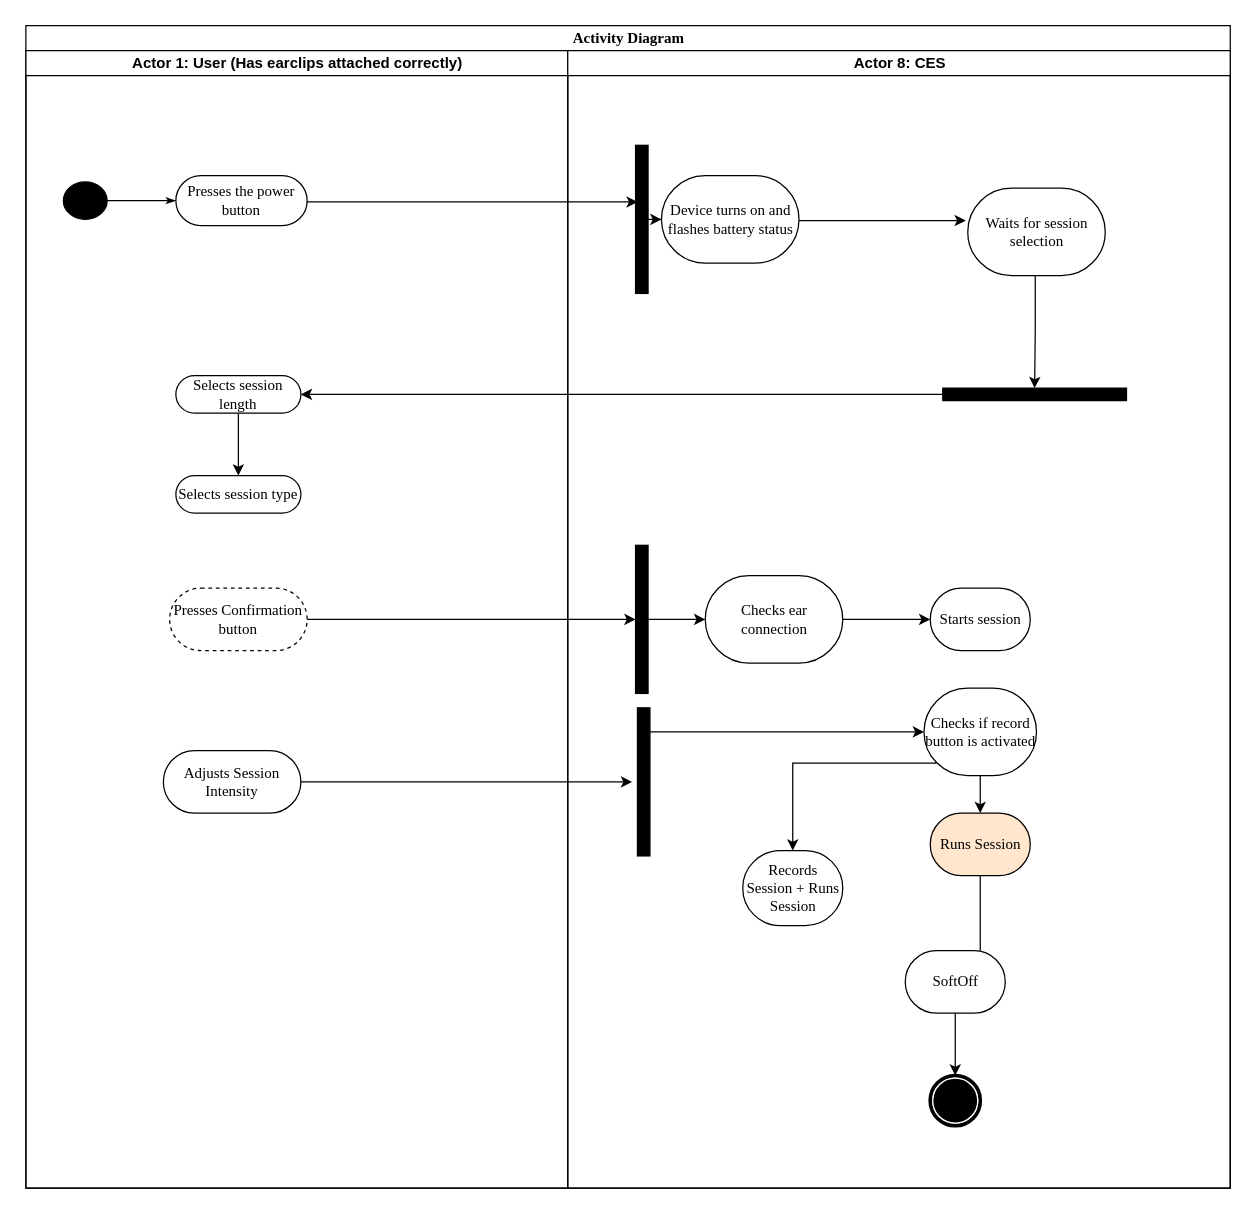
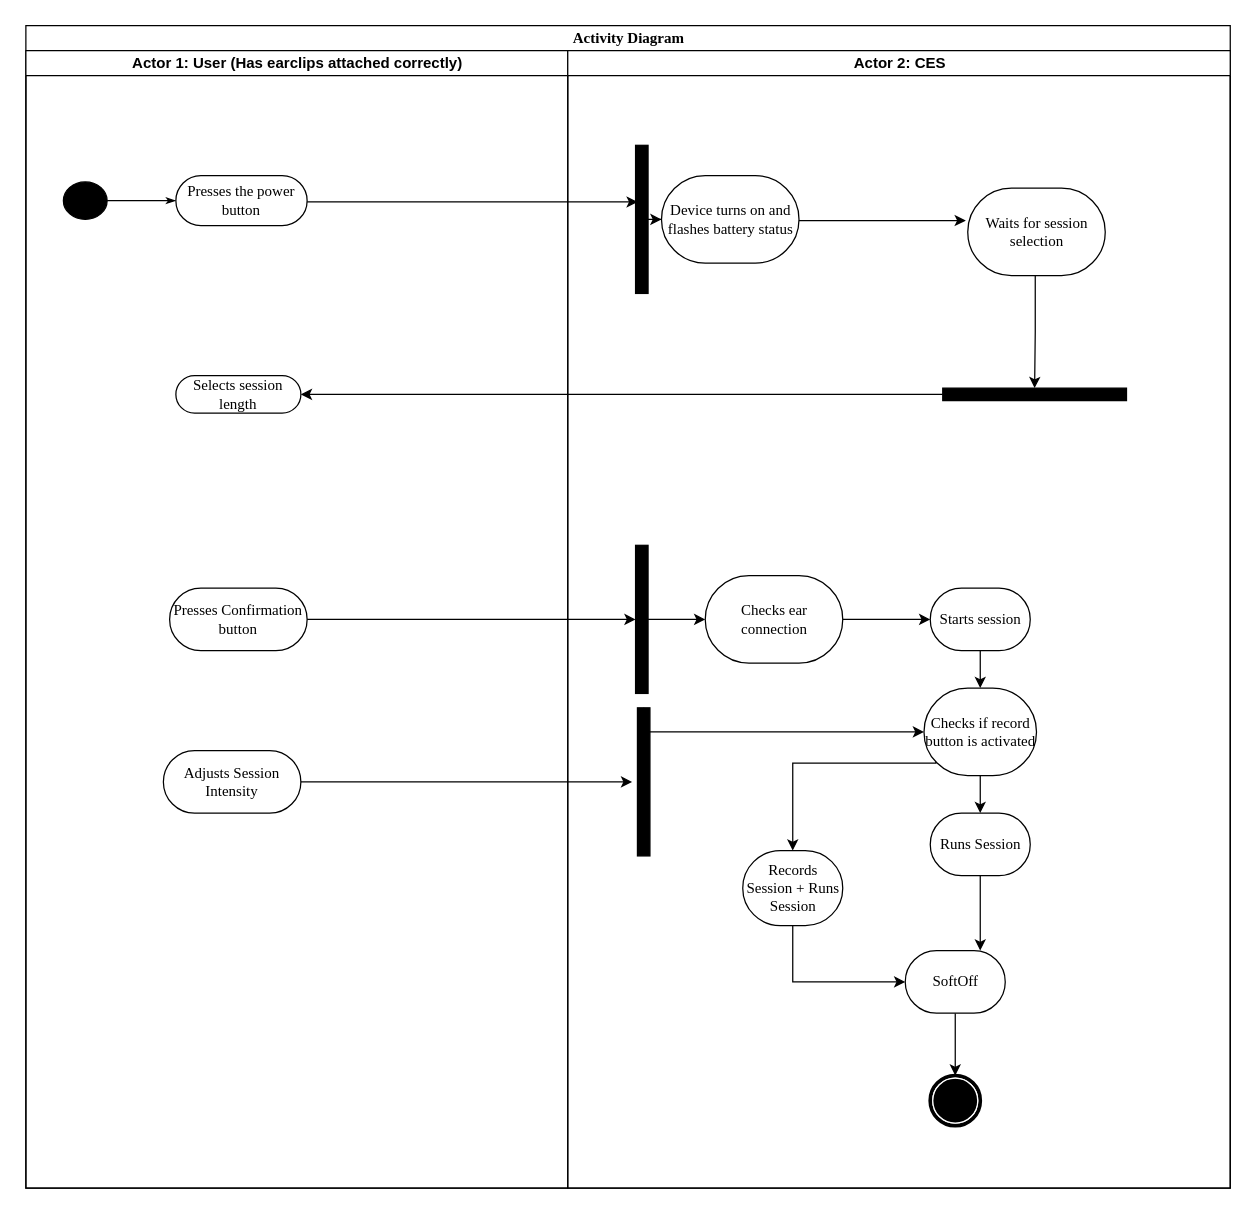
- <mxCell id="16" value="Actor 8: CES" style="swimlane;html=1;startSize=20;" parent="2" vertex="1"><mxGeometry x="433.5" y="20" width="530" height="910" as="geometry" /></mxCell>
+ <mxCell id="16" value="Actor 2: CES" style="swimlane;html=1;startSize=20;" parent="2" vertex="1"><mxGeometry x="433.5" y="20" width="530" height="910" as="geometry" /></mxCell>
- <mxCell id="7" style="edgeStyle=orthogonalEdgeStyle;rounded=0;orthogonalLoop=1;jettySize=auto;html=1;" parent="3" source="8" target="10" edge="1"><mxGeometry relative="1" as="geometry" /></mxCell>
- <mxCell id="10" value="Selects session type" style="rounded=1;whiteSpace=wrap;html=1;shadow=0;comic=0;labelBackgroundColor=none;strokeWidth=1;fontFamily=Verdana;fontSize=12;align=center;arcSize=50;" parent="3" vertex="1"><mxGeometry x="120" y="340" width="100" height="30" as="geometry" /></mxCell>
- <mxCell id="9" value="Presses Confirmation button" style="rounded=1;whiteSpace=wrap;html=1;shadow=0;comic=0;labelBackgroundColor=none;strokeWidth=1;fontFamily=Verdana;fontSize=12;align=center;arcSize=50;dashed=1;" parent="3" vertex="1"><mxGeometry x="115" y="430" width="110" height="50" as="geometry" /></mxCell>
+ <mxCell id="9" value="Presses Confirmation button" style="rounded=1;whiteSpace=wrap;html=1;shadow=0;comic=0;labelBackgroundColor=none;strokeWidth=1;fontFamily=Verdana;fontSize=12;align=center;arcSize=50;" parent="3" vertex="1"><mxGeometry x="115" y="430" width="110" height="50" as="geometry" /></mxCell>
+ <mxCell id="22" style="edgeStyle=orthogonalEdgeStyle;rounded=0;orthogonalLoop=1;jettySize=auto;html=1;" parent="16" source="23" target="26" edge="1"><mxGeometry relative="1" as="geometry" /></mxCell>
- <mxCell id="28" value="Runs Session" style="rounded=1;whiteSpace=wrap;html=1;shadow=0;comic=0;labelBackgroundColor=none;strokeWidth=1;fontFamily=Verdana;fontSize=12;align=center;arcSize=50;fillColor=#ffe6cc;" parent="16" vertex="1"><mxGeometry x="290" y="610" width="80" height="50" as="geometry" /></mxCell>
+ <mxCell id="28" value="Runs Session" style="rounded=1;whiteSpace=wrap;html=1;shadow=0;comic=0;labelBackgroundColor=none;strokeWidth=1;fontFamily=Verdana;fontSize=12;align=center;arcSize=50;" parent="16" vertex="1"><mxGeometry x="290" y="610" width="80" height="50" as="geometry" /></mxCell>
- <mxCell id="27" style="edgeStyle=orthogonalEdgeStyle;rounded=0;orthogonalLoop=1;jettySize=auto;html=1;entryX=0.75;entryY=0;entryDx=0;entryDy=0;endArrow=none;" parent="16" source="28" target="40" edge="1"><mxGeometry relative="1" as="geometry" /></mxCell>
+ <mxCell id="27" style="edgeStyle=orthogonalEdgeStyle;rounded=0;orthogonalLoop=1;jettySize=auto;html=1;entryX=0.75;entryY=0;entryDx=0;entryDy=0;" parent="16" source="28" target="40" edge="1"><mxGeometry relative="1" as="geometry" /></mxCell>
+ <mxCell id="36" style="edgeStyle=orthogonalEdgeStyle;rounded=0;orthogonalLoop=1;jettySize=auto;html=1;entryX=0;entryY=0.5;entryDx=0;entryDy=0;" parent="16" source="37" target="40" edge="1"><mxGeometry relative="1" as="geometry"><Array as="points"><mxPoint x="180" y="745" /></Array></mxGeometry></mxCell>
